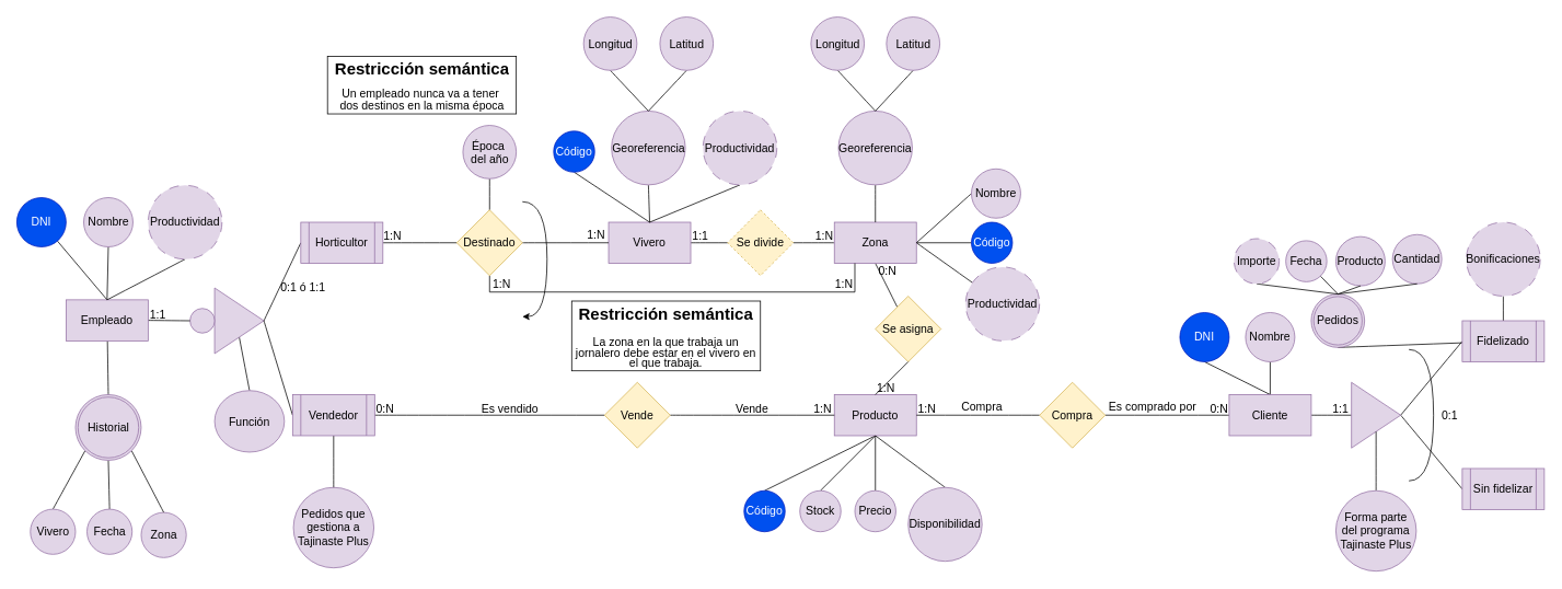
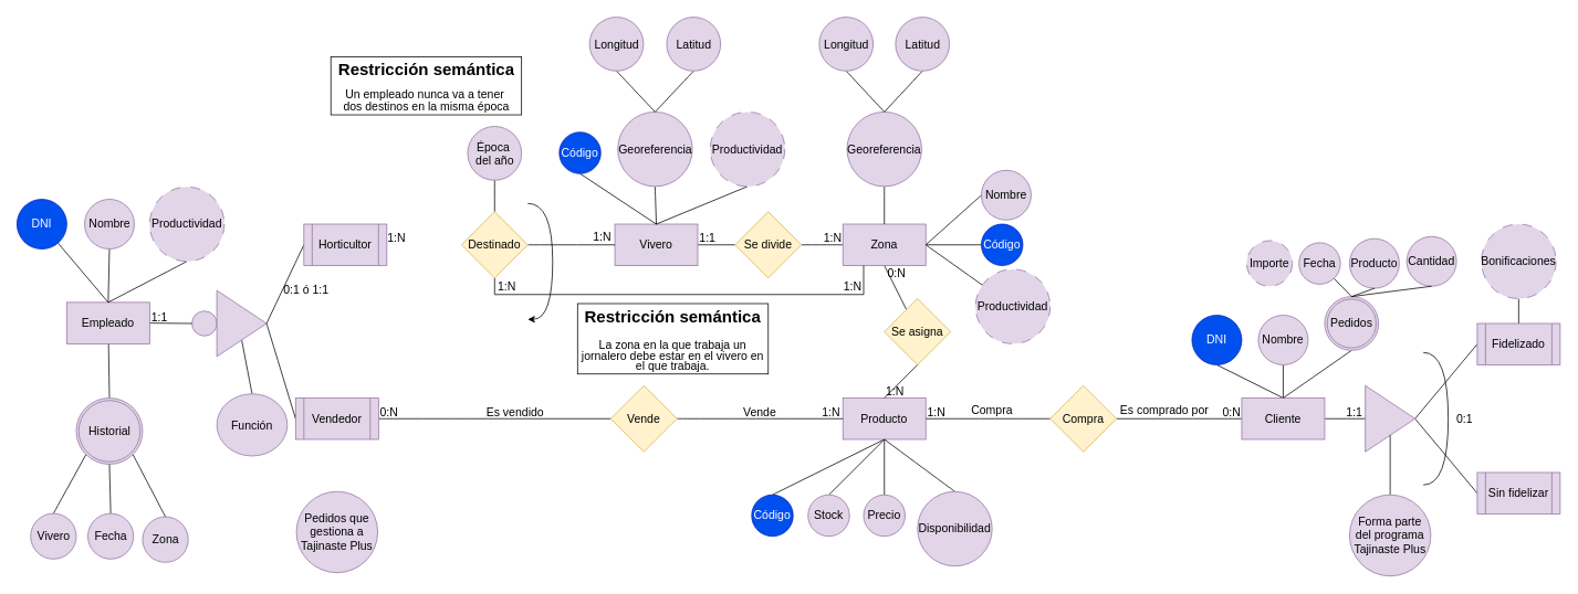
- <mxCell id="57" style="edgeStyle=none;curved=1;rounded=0;orthogonalLoop=1;jettySize=auto;html=1;exitX=1;exitY=0.5;exitDx=0;exitDy=0;fontSize=12;startSize=8;endSize=8;endArrow=none;endFill=0;" edge="1" parent="1" source="116" target="72"><mxGeometry relative="1" as="geometry"><mxPoint x="461" y="295" as="sourcePoint" /></mxGeometry></mxCell>
- <mxCell id="38" value="Se divide" style="rhombus;whiteSpace=wrap;html=1;fillColor=#fff2cc;strokeColor=#d6b656;fontSize=14;aspect=fixed;dashed=1;" vertex="1" parent="1"><mxGeometry x="886" y="255" width="80" height="80" as="geometry" /></mxCell>
+ <mxCell id="38" value="Se divide" style="rhombus;whiteSpace=wrap;html=1;fillColor=#fff2cc;strokeColor=#d6b656;fontSize=14;aspect=fixed;" vertex="1" parent="1"><mxGeometry x="886" y="255" width="80" height="80" as="geometry" /></mxCell>
- <mxCell id="126" style="rounded=0;orthogonalLoop=1;jettySize=auto;html=1;endArrow=none;endFill=0;entryX=0.5;entryY=1;entryDx=0;entryDy=0;exitX=0.5;exitY=0;exitDx=0;exitDy=0;" edge="1" parent="1" source="77" target="127"><mxGeometry relative="1" as="geometry"><mxPoint x="1601" y="363" as="sourcePoint" /><mxPoint x="1516" y="350" as="targetPoint" /></mxGeometry></mxCell>
- <mxCell id="46" style="edgeStyle=none;curved=1;rounded=0;orthogonalLoop=1;jettySize=auto;html=1;exitX=0.5;exitY=1;exitDx=0;exitDy=0;fontSize=12;startSize=8;endSize=8;endArrow=none;endFill=0;" edge="1" parent="1" source="77" target="114"><mxGeometry relative="1" as="geometry"><mxPoint x="1701" y="390" as="sourcePoint" /></mxGeometry></mxCell>
+ <mxCell id="46" style="edgeStyle=none;curved=1;rounded=0;orthogonalLoop=1;jettySize=auto;html=1;exitX=0.5;exitY=1;exitDx=0;exitDy=0;entryX=0.5;entryY=0;entryDx=0;entryDy=0;fontSize=12;startSize=8;endSize=8;endArrow=none;endFill=0;" edge="1" parent="1" source="77" target="43"><mxGeometry relative="1" as="geometry"><mxPoint x="1701" y="390" as="sourcePoint" /></mxGeometry></mxCell>
- <mxCell id="48" style="edgeStyle=none;curved=1;rounded=0;orthogonalLoop=1;jettySize=auto;html=1;exitX=0.5;exitY=0;exitDx=0;exitDy=0;entryX=0.5;entryY=1;entryDx=0;entryDy=0;fontSize=12;startSize=8;endSize=8;endArrow=none;endFill=0;" edge="1" parent="1" source="47" target="117"><mxGeometry relative="1" as="geometry"><mxPoint x="406" y="530" as="targetPoint" /></mxGeometry></mxCell>
